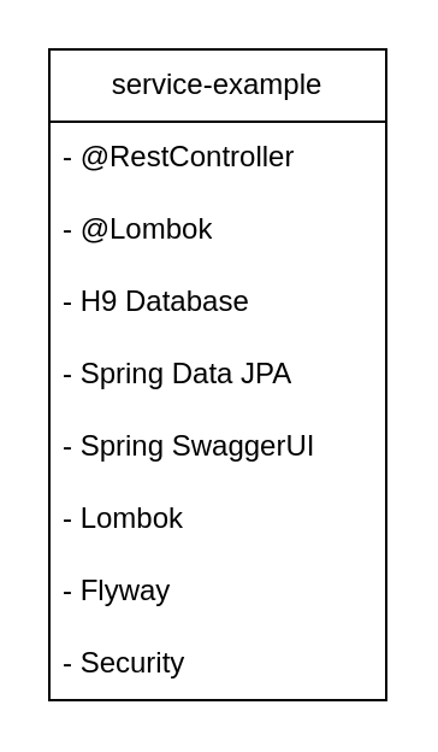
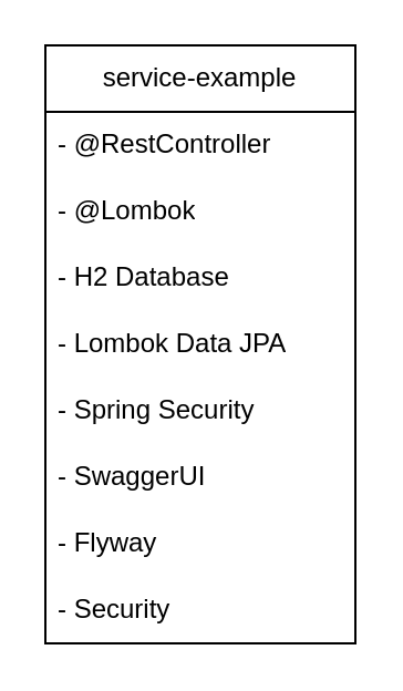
- <mxCell id="5" value="- H9 Database" style="text;strokeColor=none;fillColor=none;align=left;verticalAlign=middle;spacingLeft=4;spacingRight=4;overflow=hidden;points=[[0,0.5],[1,0.5]];portConstraint=eastwest;rotatable=0;whiteSpace=wrap;html=1;" vertex="1" parent="2"><mxGeometry y="90" width="140" height="30" as="geometry" /></mxCell>
+ <mxCell id="5" value="- H2 Database" style="text;strokeColor=none;fillColor=none;align=left;verticalAlign=middle;spacingLeft=4;spacingRight=4;overflow=hidden;points=[[0,0.5],[1,0.5]];portConstraint=eastwest;rotatable=0;whiteSpace=wrap;html=1;" vertex="1" parent="2"><mxGeometry y="90" width="140" height="30" as="geometry" /></mxCell>
- <mxCell id="6" value="- Spring Data JPA" style="text;strokeColor=none;fillColor=none;align=left;verticalAlign=middle;spacingLeft=4;spacingRight=4;overflow=hidden;points=[[0,0.5],[1,0.5]];portConstraint=eastwest;rotatable=0;whiteSpace=wrap;html=1;" vertex="1" parent="2"><mxGeometry y="120" width="140" height="30" as="geometry" /></mxCell>
+ <mxCell id="6" value="- Lombok Data JPA" style="text;strokeColor=none;fillColor=none;align=left;verticalAlign=middle;spacingLeft=4;spacingRight=4;overflow=hidden;points=[[0,0.5],[1,0.5]];portConstraint=eastwest;rotatable=0;whiteSpace=wrap;html=1;" vertex="1" parent="2"><mxGeometry y="120" width="140" height="30" as="geometry" /></mxCell>
- <mxCell id="7" value="- Spring SwaggerUI" style="text;strokeColor=none;fillColor=none;align=left;verticalAlign=middle;spacingLeft=4;spacingRight=4;overflow=hidden;points=[[0,0.5],[1,0.5]];portConstraint=eastwest;rotatable=0;whiteSpace=wrap;html=1;" vertex="1" parent="2"><mxGeometry y="150" width="140" height="30" as="geometry" /></mxCell>
+ <mxCell id="7" value="- Spring Security" style="text;strokeColor=none;fillColor=none;align=left;verticalAlign=middle;spacingLeft=4;spacingRight=4;overflow=hidden;points=[[0,0.5],[1,0.5]];portConstraint=eastwest;rotatable=0;whiteSpace=wrap;html=1;" vertex="1" parent="2"><mxGeometry y="150" width="140" height="30" as="geometry" /></mxCell>
- <mxCell id="8" value="- Lombok" style="text;strokeColor=none;fillColor=none;align=left;verticalAlign=middle;spacingLeft=4;spacingRight=4;overflow=hidden;points=[[0,0.5],[1,0.5]];portConstraint=eastwest;rotatable=0;whiteSpace=wrap;html=1;" vertex="1" parent="2"><mxGeometry y="180" width="140" height="30" as="geometry" /></mxCell>
+ <mxCell id="8" value="- SwaggerUI" style="text;strokeColor=none;fillColor=none;align=left;verticalAlign=middle;spacingLeft=4;spacingRight=4;overflow=hidden;points=[[0,0.5],[1,0.5]];portConstraint=eastwest;rotatable=0;whiteSpace=wrap;html=1;" vertex="1" parent="2"><mxGeometry y="180" width="140" height="30" as="geometry" /></mxCell>
